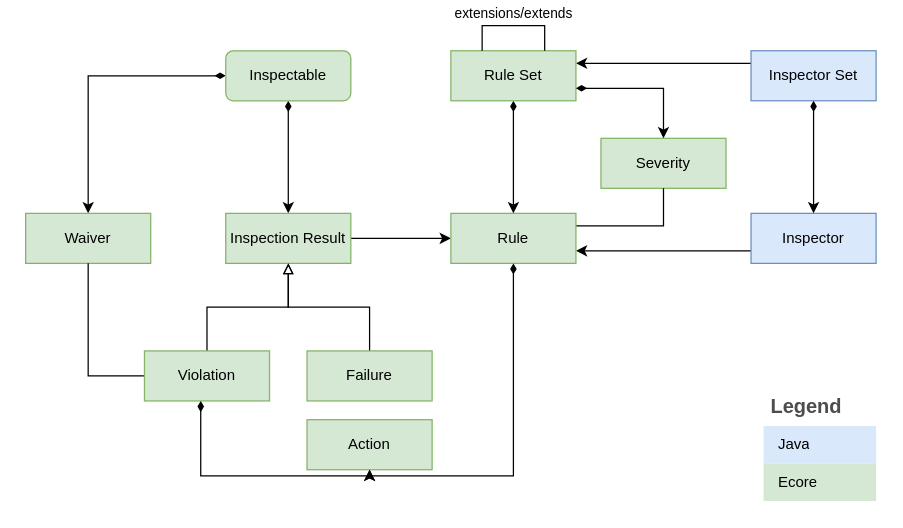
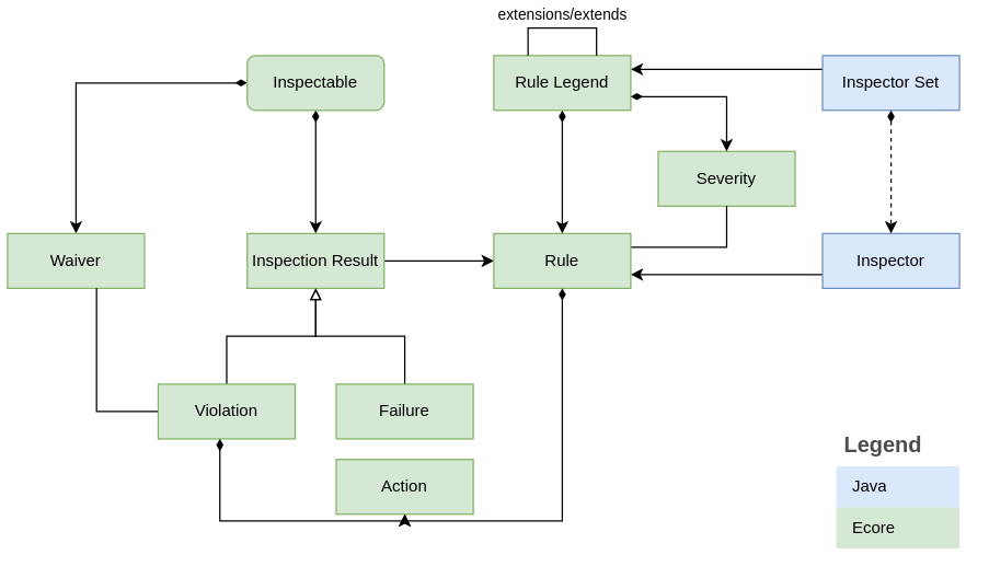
- <mxCell id="17" value="Rule Set" style="rounded=0;whiteSpace=wrap;html=1;fillColor=#d5e8d4;strokeColor=#82b366;" parent="1" vertex="1"><mxGeometry x="360" y="40" width="100" height="40" as="geometry" /></mxCell>
+ <mxCell id="17" value="Rule Legend" style="rounded=0;whiteSpace=wrap;html=1;fillColor=#d5e8d4;strokeColor=#82b366;" parent="1" vertex="1"><mxGeometry x="360" y="40" width="100" height="40" as="geometry" /></mxCell>
- <mxCell id="31" style="edgeStyle=orthogonalEdgeStyle;rounded=0;orthogonalLoop=1;jettySize=auto;html=1;startArrow=diamondThin;startFill=1;" parent="1" source="11" target="9" edge="1"><mxGeometry relative="1" as="geometry"><mxPoint x="420" y="220" as="sourcePoint" /><mxPoint x="355" y="390" as="targetPoint" /><Array as="points"><mxPoint x="650" y="150" /><mxPoint x="650" y="150" /></Array></mxGeometry></mxCell>
+ <mxCell id="31" style="edgeStyle=orthogonalEdgeStyle;rounded=0;orthogonalLoop=1;jettySize=auto;html=1;startArrow=diamondThin;startFill=1;dashed=1;" parent="1" source="11" target="9" edge="1"><mxGeometry relative="1" as="geometry"><mxPoint x="420" y="220" as="sourcePoint" /><mxPoint x="355" y="390" as="targetPoint" /><Array as="points"><mxPoint x="650" y="150" /><mxPoint x="650" y="150" /></Array></mxGeometry></mxCell>
- <mxCell id="6" value="Waiver" style="rounded=0;whiteSpace=wrap;html=1;fillColor=#d5e8d4;strokeColor=#82b366;" parent="1" vertex="1"><mxGeometry x="20" y="170" width="100" height="40" as="geometry" /></mxCell>
+ <mxCell id="6" value="Waiver" style="rounded=0;whiteSpace=wrap;html=1;fillColor=#d5e8d4;strokeColor=#82b366;" parent="1" vertex="1"><mxGeometry x="5" y="170" width="100" height="40" as="geometry" /></mxCell>
